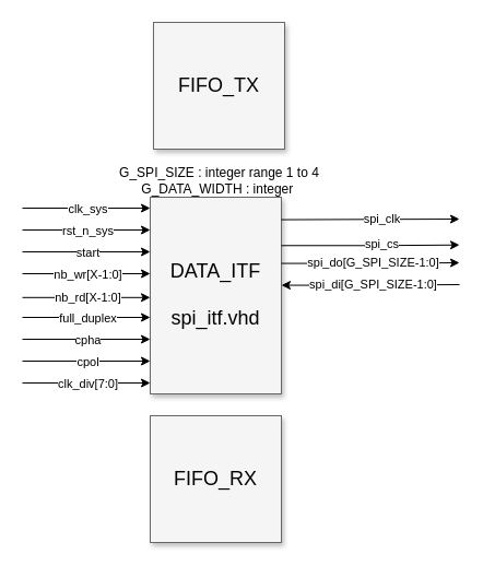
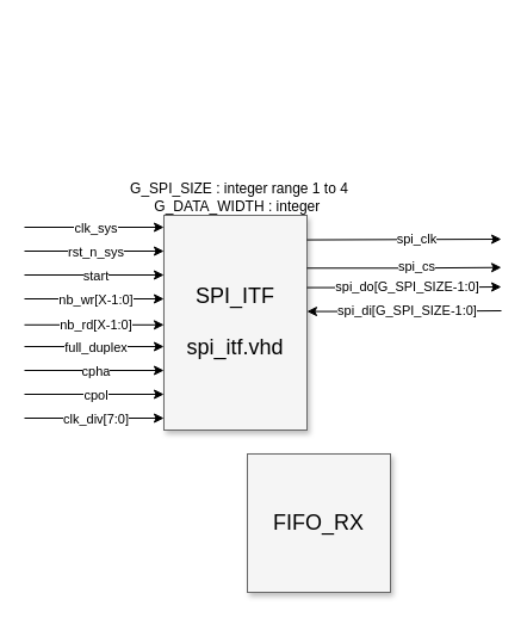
- <mxCell id="13" value="FIFO_TX" style="whiteSpace=wrap;html=1;shadow=1;fontSize=18;fillColor=#f5f5f5;strokeColor=#666666;" vertex="1" parent="1"><mxGeometry x="140" y="20" width="120" height="116" as="geometry" /></mxCell>
- <mxCell id="4" value="DATA_ITF&lt;br&gt;&lt;br&gt;spi_itf.vhd" style="whiteSpace=wrap;html=1;shadow=1;fontSize=18;fillColor=#f5f5f5;strokeColor=#666666;" parent="1" vertex="1"><mxGeometry x="137" y="180" width="120" height="180" as="geometry" /></mxCell>
+ <mxCell id="4" value="SPI_ITF&lt;br&gt;&lt;br&gt;spi_itf.vhd" style="whiteSpace=wrap;html=1;shadow=1;fontSize=18;fillColor=#f5f5f5;strokeColor=#666666;" parent="1" vertex="1"><mxGeometry x="137" y="180" width="120" height="180" as="geometry" /></mxCell>
- <mxCell id="14" value="FIFO_RX" style="whiteSpace=wrap;html=1;shadow=1;fontSize=18;fillColor=#f5f5f5;strokeColor=#666666;" vertex="1" parent="1"><mxGeometry x="137" y="380" width="120" height="116" as="geometry" /></mxCell>
+ <mxCell id="14" value="FIFO_RX" style="whiteSpace=wrap;html=1;shadow=1;fontSize=18;fillColor=#f5f5f5;strokeColor=#666666;" vertex="1" parent="1"><mxGeometry x="207" y="380" width="120" height="116" as="geometry" /></mxCell>
